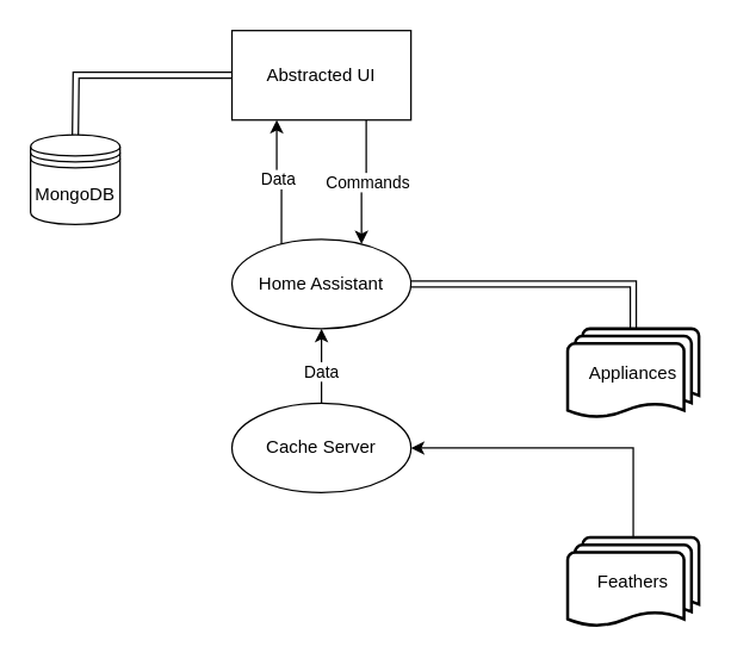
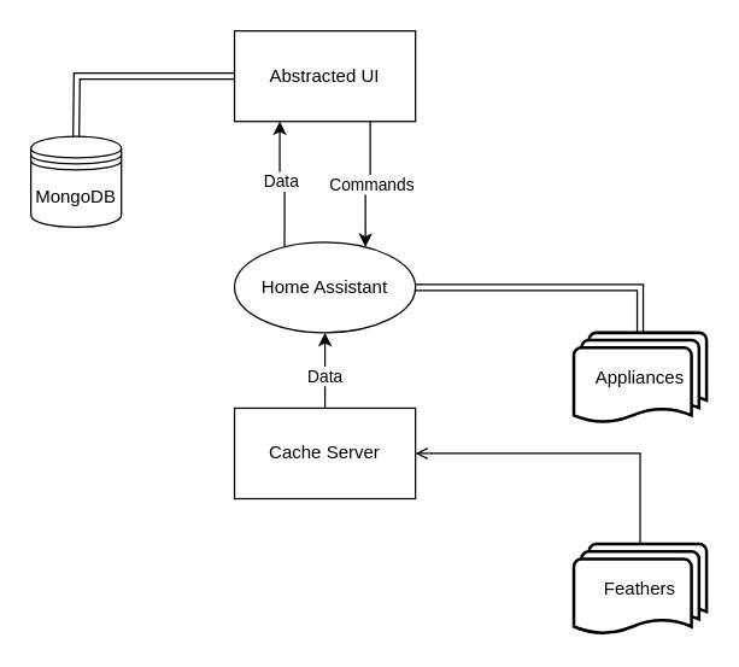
- <mxCell id="14" value="Cache Server" style="ellipse;whiteSpace=wrap;html=1;" vertex="1" parent="1"><mxGeometry x="155" y="270" width="120" height="60" as="geometry" /></mxCell>
+ <mxCell id="14" value="Cache Server" style="rounded=0;whiteSpace=wrap;html=1;" vertex="1" parent="1"><mxGeometry x="155" y="270" width="120" height="60" as="geometry" /></mxCell>
- <mxCell id="15" style="edgeStyle=orthogonalEdgeStyle;rounded=0;orthogonalLoop=1;jettySize=auto;html=1;exitX=0.5;exitY=0;exitDx=0;exitDy=0;exitPerimeter=0;entryX=1;entryY=0.5;entryDx=0;entryDy=0;" edge="1" parent="1" source="16" target="14"><mxGeometry relative="1" as="geometry" /></mxCell>
+ <mxCell id="15" style="edgeStyle=orthogonalEdgeStyle;rounded=0;orthogonalLoop=1;jettySize=auto;html=1;exitX=0.5;exitY=0;exitDx=0;exitDy=0;exitPerimeter=0;entryX=1;entryY=0.5;entryDx=0;entryDy=0;endArrow=open;" edge="1" parent="1" source="16" target="14"><mxGeometry relative="1" as="geometry" /></mxCell>
